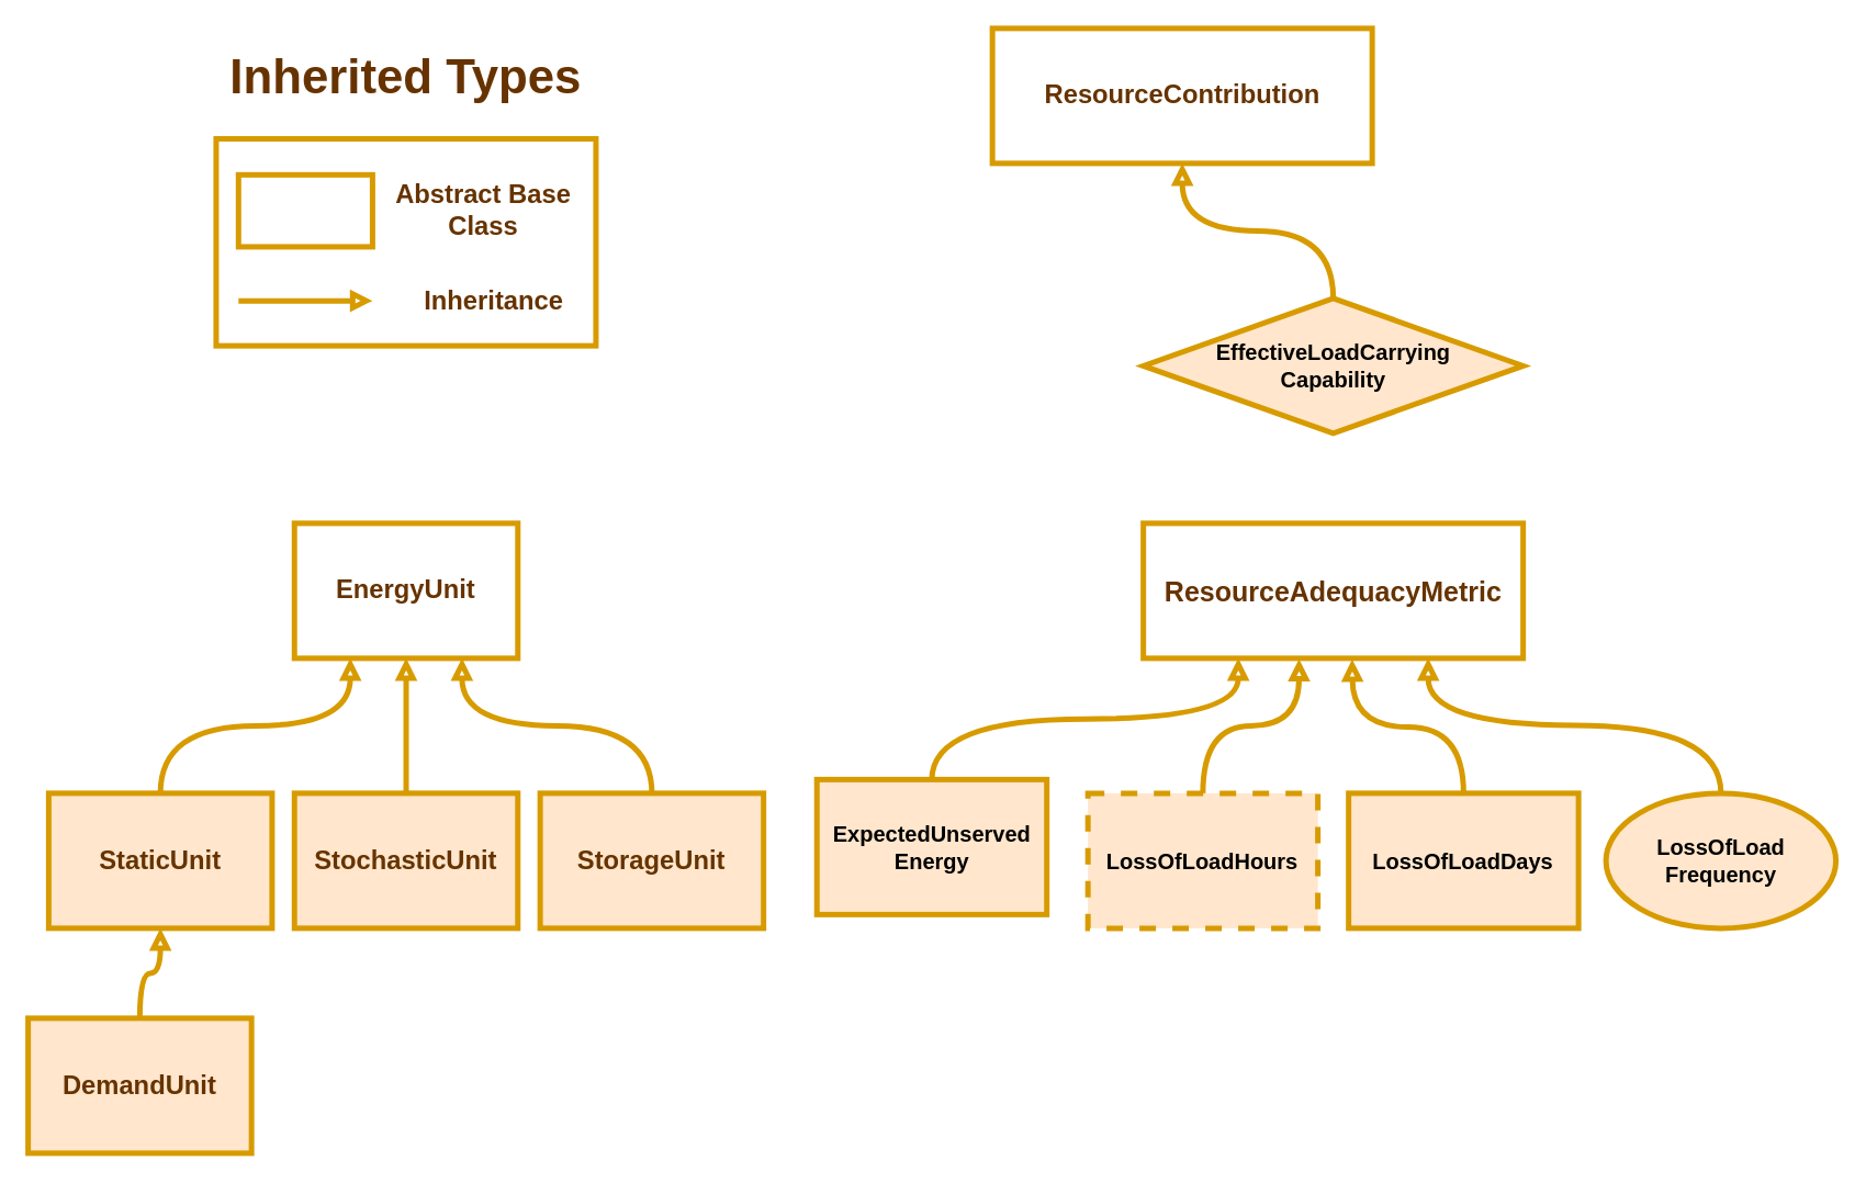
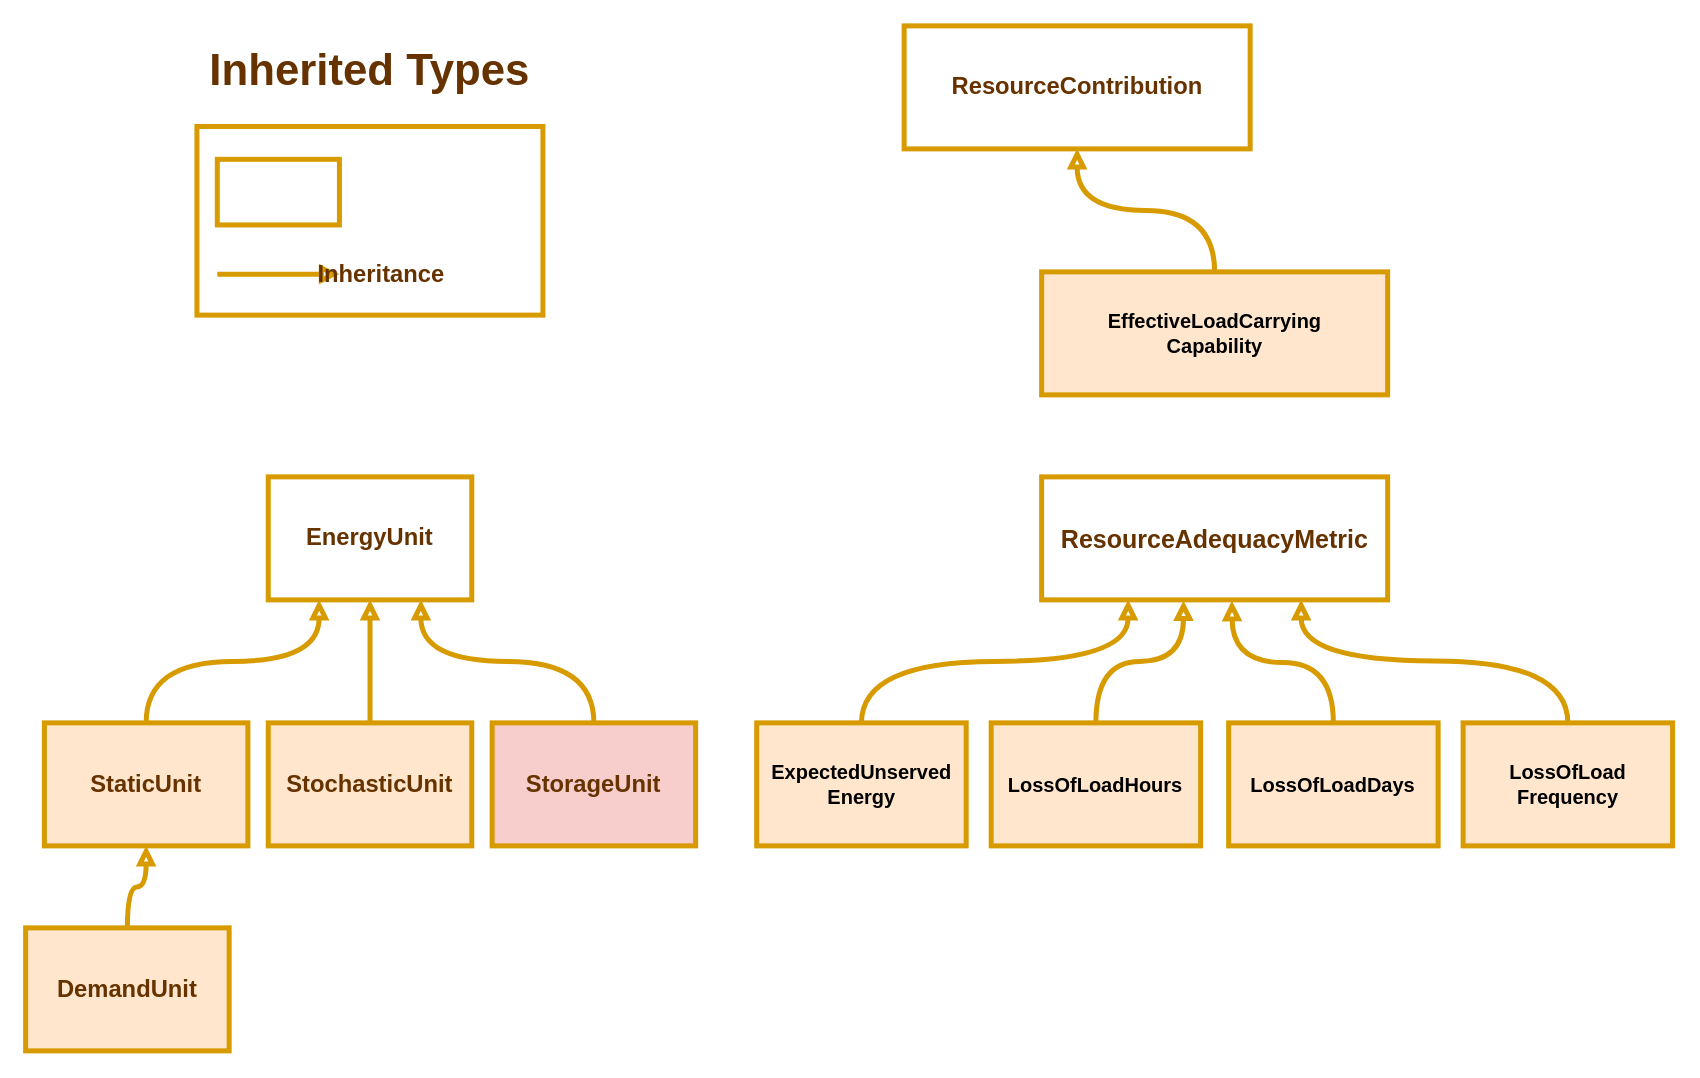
- <mxCell id="13" value="Abstract Base Class" style="text;html=1;strokeColor=none;fillColor=none;align=center;verticalAlign=middle;whiteSpace=wrap;rounded=0;fontSize=19;fontFamily=Helvetica;fontStyle=1;fontColor=#663300;strokeWidth=4;" parent="1" vertex="1"><mxGeometry x="287.309" y="136.6" width="130.256" height="32.8" as="geometry" /></mxCell>
- <mxCell id="14" value="Inheritance" style="text;html=1;strokeColor=none;fillColor=none;align=left;verticalAlign=middle;whiteSpace=wrap;rounded=0;fontSize=19;fontFamily=Helvetica;fontStyle=1;fontColor=#663300;strokeWidth=4;" parent="1" vertex="1"><mxGeometry x="306.848" y="202.2" width="97.692" height="32.8" as="geometry" /></mxCell>
+ <mxCell id="14" value="Inheritance" style="text;html=1;strokeColor=none;fillColor=none;align=left;verticalAlign=middle;whiteSpace=wrap;rounded=0;fontSize=19;fontFamily=Helvetica;fontStyle=1;fontColor=#663300;strokeWidth=4;" parent="1" vertex="1"><mxGeometry x="251.848" y="202.2" width="97.692" height="32.8" as="geometry" /></mxCell>
- <mxCell id="22" value="&lt;div style=&quot;font-size: 16px;&quot;&gt;EffectiveLoadCarrying&lt;/div&gt;&lt;div style=&quot;font-size: 16px;&quot;&gt;Capability&lt;/div&gt;" style="rhombus;whiteSpace=wrap;html=1;fillColor=#ffe6cc;strokeColor=#d79b00;strokeWidth=4;fontStyle=1;fontSize=16;" parent="1" vertex="1"><mxGeometry x="832.821" y="216.8" width="276.795" height="98.4" as="geometry" /></mxCell>
+ <mxCell id="22" value="&lt;div style=&quot;font-size: 16px;&quot;&gt;EffectiveLoadCarrying&lt;/div&gt;&lt;div style=&quot;font-size: 16px;&quot;&gt;Capability&lt;/div&gt;" style="rounded=0;whiteSpace=wrap;html=1;fillColor=#ffe6cc;strokeColor=#d79b00;strokeWidth=4;fontStyle=1;fontSize=16;" parent="1" vertex="1"><mxGeometry x="832.821" y="216.8" width="276.795" height="98.4" as="geometry" /></mxCell>
- <mxCell id="19" value="&lt;div style=&quot;font-size: 16px;&quot;&gt;ExpectedUnserved&lt;/div&gt;&lt;div style=&quot;font-size: 16px;&quot;&gt;Energy&lt;/div&gt;" style="rounded=0;whiteSpace=wrap;html=1;fillColor=#ffe6cc;strokeColor=#d79b00;strokeWidth=4;fontStyle=1;fontSize=16;" parent="1" vertex="1"><mxGeometry x="594.88" y="567.6" width="167.56" height="98.4" as="geometry" /></mxCell>
+ <mxCell id="19" value="&lt;div style=&quot;font-size: 16px;&quot;&gt;ExpectedUnserved&lt;/div&gt;&lt;div style=&quot;font-size: 16px;&quot;&gt;Energy&lt;/div&gt;" style="rounded=0;whiteSpace=wrap;html=1;fillColor=#ffe6cc;strokeColor=#d79b00;strokeWidth=4;fontStyle=1;fontSize=16;" parent="1" vertex="1"><mxGeometry x="604.88" y="577.6" width="167.56" height="98.4" as="geometry" /></mxCell>
- <mxCell id="5" value="StorageUnit" style="rounded=0;whiteSpace=wrap;html=1;fillColor=#ffe6cc;strokeColor=#d79b00;strokeWidth=4;fontColor=#663300;fontStyle=1;fontSize=19;" parent="1" vertex="1"><mxGeometry x="393.205" y="577.6" width="162.821" height="98.4" as="geometry" /></mxCell>
+ <mxCell id="5" value="StorageUnit" style="rounded=0;whiteSpace=wrap;html=1;fillColor=#f8cecc;strokeColor=#d79b00;strokeWidth=4;fontColor=#663300;fontStyle=1;fontSize=19;" parent="1" vertex="1"><mxGeometry x="393.205" y="577.6" width="162.821" height="98.4" as="geometry" /></mxCell>
- <mxCell id="24" value="LossOfLoadHours" style="rounded=0;whiteSpace=wrap;html=1;fillColor=#ffe6cc;strokeColor=#d79b00;strokeWidth=4;fontStyle=1;fontSize=16;dashed=1;" vertex="1" parent="1"><mxGeometry x="792.44" y="577.6" width="167.56" height="98.4" as="geometry" /></mxCell>
+ <mxCell id="24" value="LossOfLoadHours" style="rounded=0;whiteSpace=wrap;html=1;fillColor=#ffe6cc;strokeColor=#d79b00;strokeWidth=4;fontStyle=1;fontSize=16;" vertex="1" parent="1"><mxGeometry x="792.44" y="577.6" width="167.56" height="98.4" as="geometry" /></mxCell>
- <mxCell id="28" value="&lt;div&gt;LossOfLoad&lt;/div&gt;&lt;div&gt;Frequency&lt;/div&gt;" style="ellipse;whiteSpace=wrap;html=1;fillColor=#ffe6cc;strokeColor=#d79b00;strokeWidth=4;fontStyle=1;fontSize=16;" vertex="1" parent="1"><mxGeometry x="1170" y="577.6" width="167.56" height="98.4" as="geometry" /></mxCell>
+ <mxCell id="28" value="&lt;div&gt;LossOfLoad&lt;/div&gt;&lt;div&gt;Frequency&lt;/div&gt;" style="rounded=0;whiteSpace=wrap;html=1;fillColor=#ffe6cc;strokeColor=#d79b00;strokeWidth=4;fontStyle=1;fontSize=16;" vertex="1" parent="1"><mxGeometry x="1170" y="577.6" width="167.56" height="98.4" as="geometry" /></mxCell>
